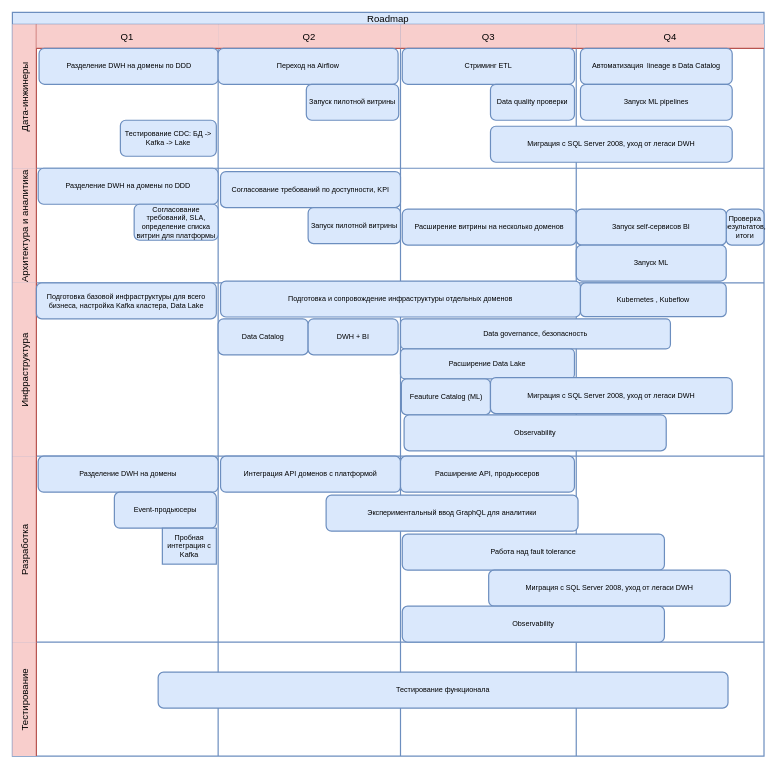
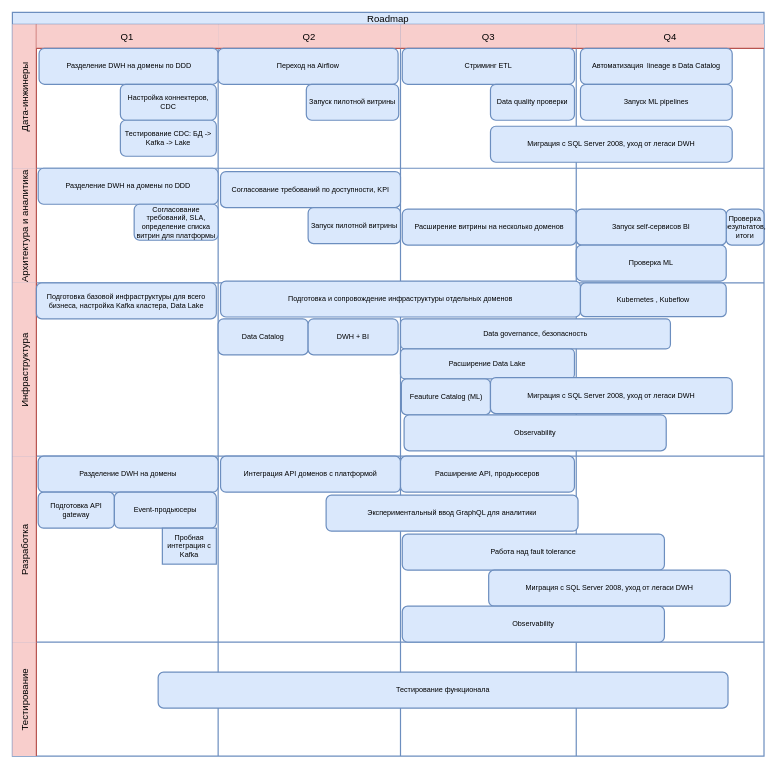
+ <mxCell id="6" value="Настройка коннектеров, CDC" style="rounded=1;whiteSpace=wrap;html=1;fillColor=#dae8fc;strokeColor=#6c8ebf;strokeWidth=2;" parent="4" vertex="1"><mxGeometry x="140" y="100" width="160" height="60" as="geometry" /></mxCell>
- <mxCell id="30" value="Запуск ML" style="rounded=1;whiteSpace=wrap;html=1;fillColor=#dae8fc;strokeColor=#6c8ebf;strokeWidth=2;" parent="26" vertex="1"><mxGeometry y="128" width="250" height="60" as="geometry" /></mxCell>
+ <mxCell id="30" value="Проверка ML" style="rounded=1;whiteSpace=wrap;html=1;fillColor=#dae8fc;strokeColor=#6c8ebf;strokeWidth=2;" parent="26" vertex="1"><mxGeometry y="128" width="250" height="60" as="geometry" /></mxCell>
+ <mxCell id="49" value="Подготовка API gateway" style="rounded=1;whiteSpace=wrap;html=1;fillColor=#dae8fc;strokeColor=#6c8ebf;strokeWidth=2;" parent="47" vertex="1"><mxGeometry x="3" y="60" width="127" height="60" as="geometry" /></mxCell>
